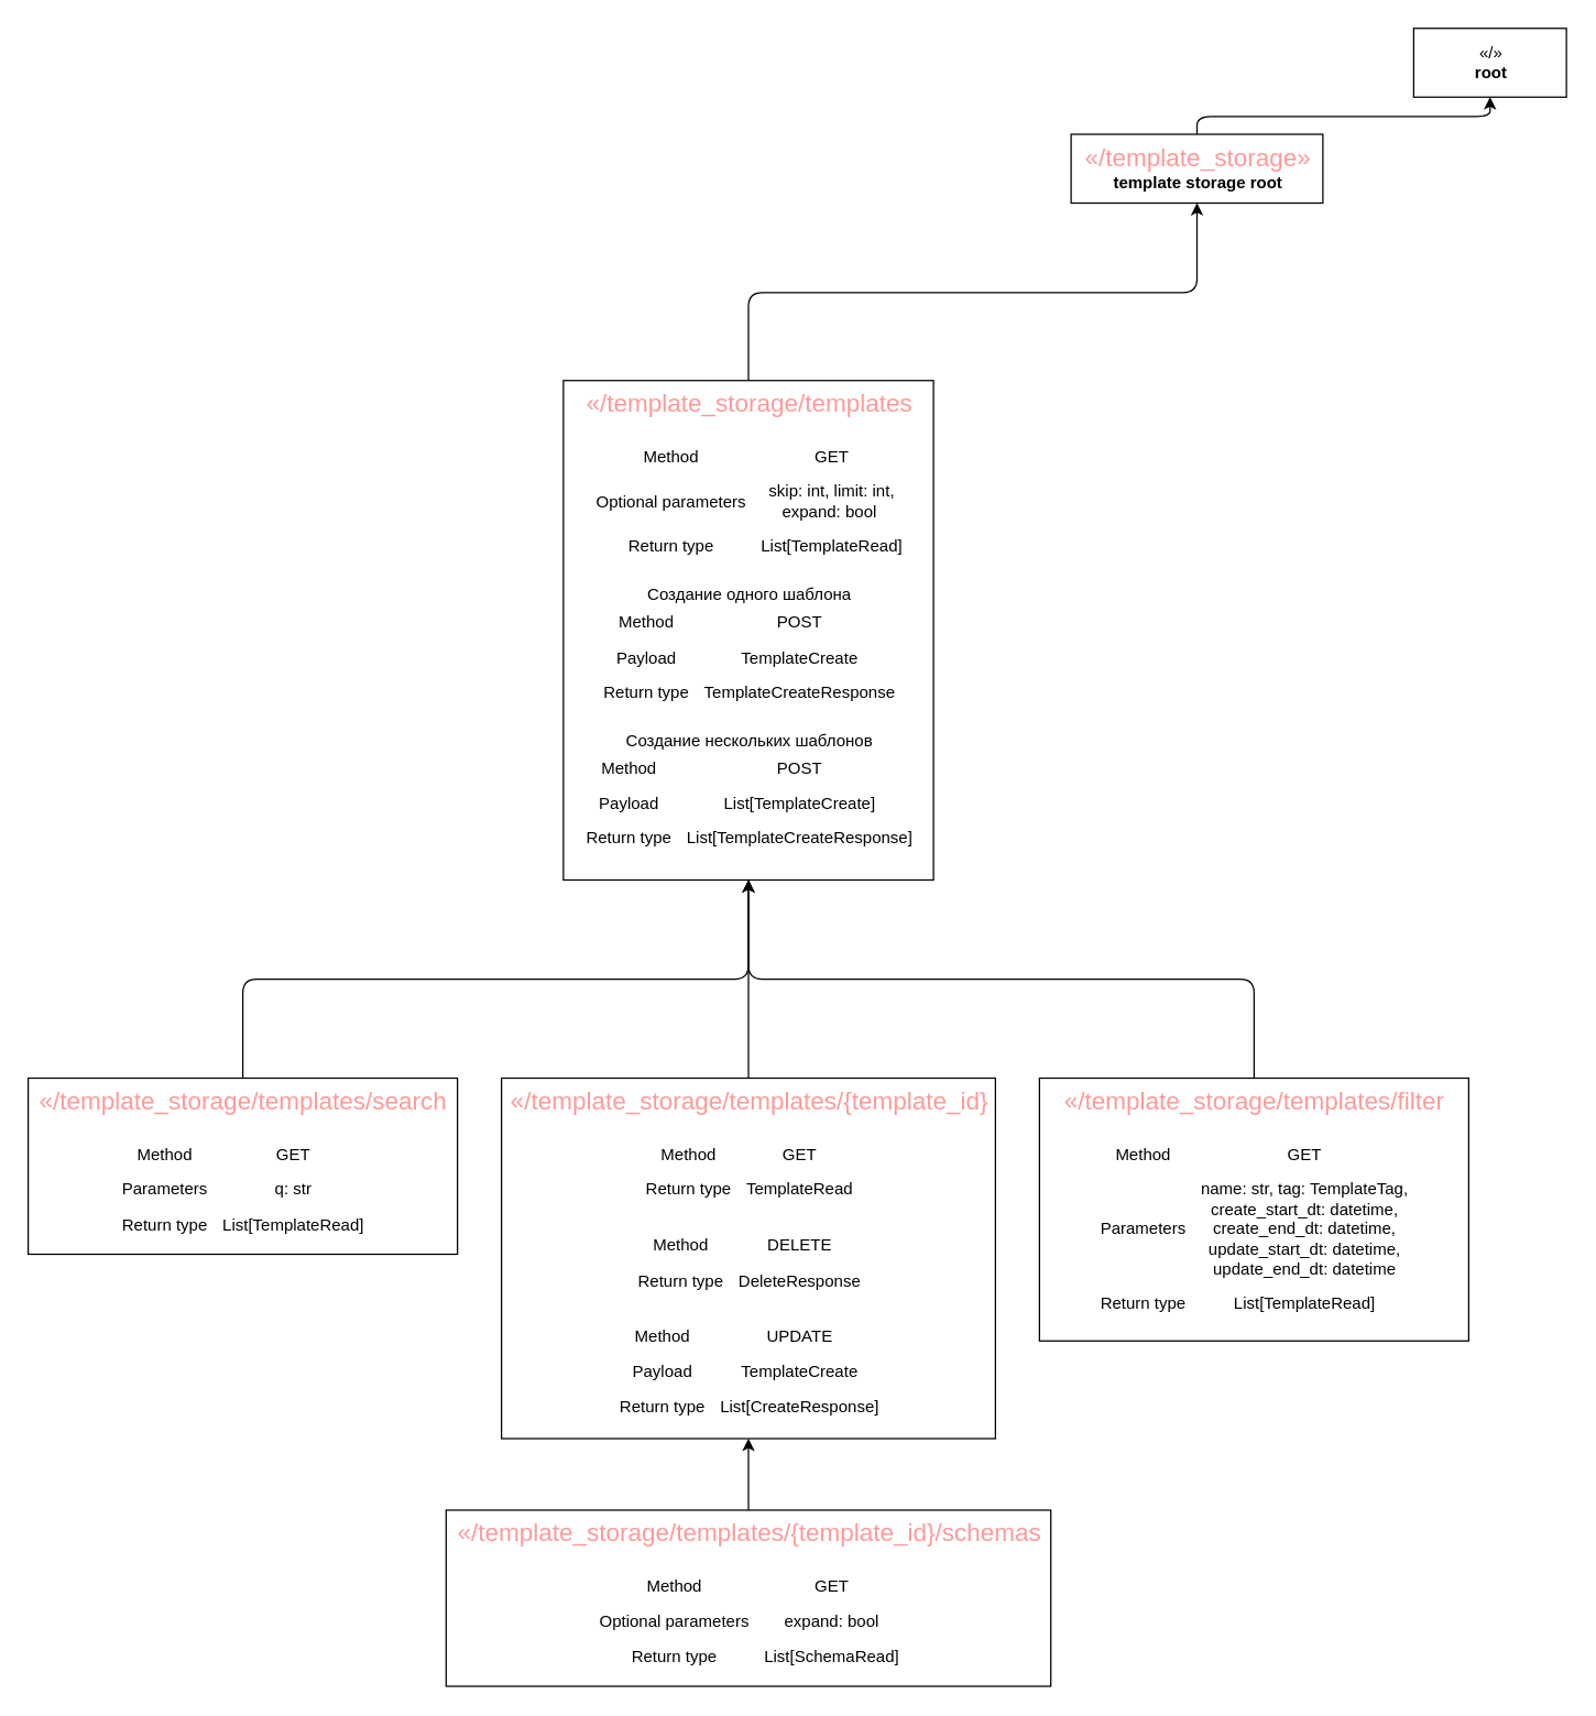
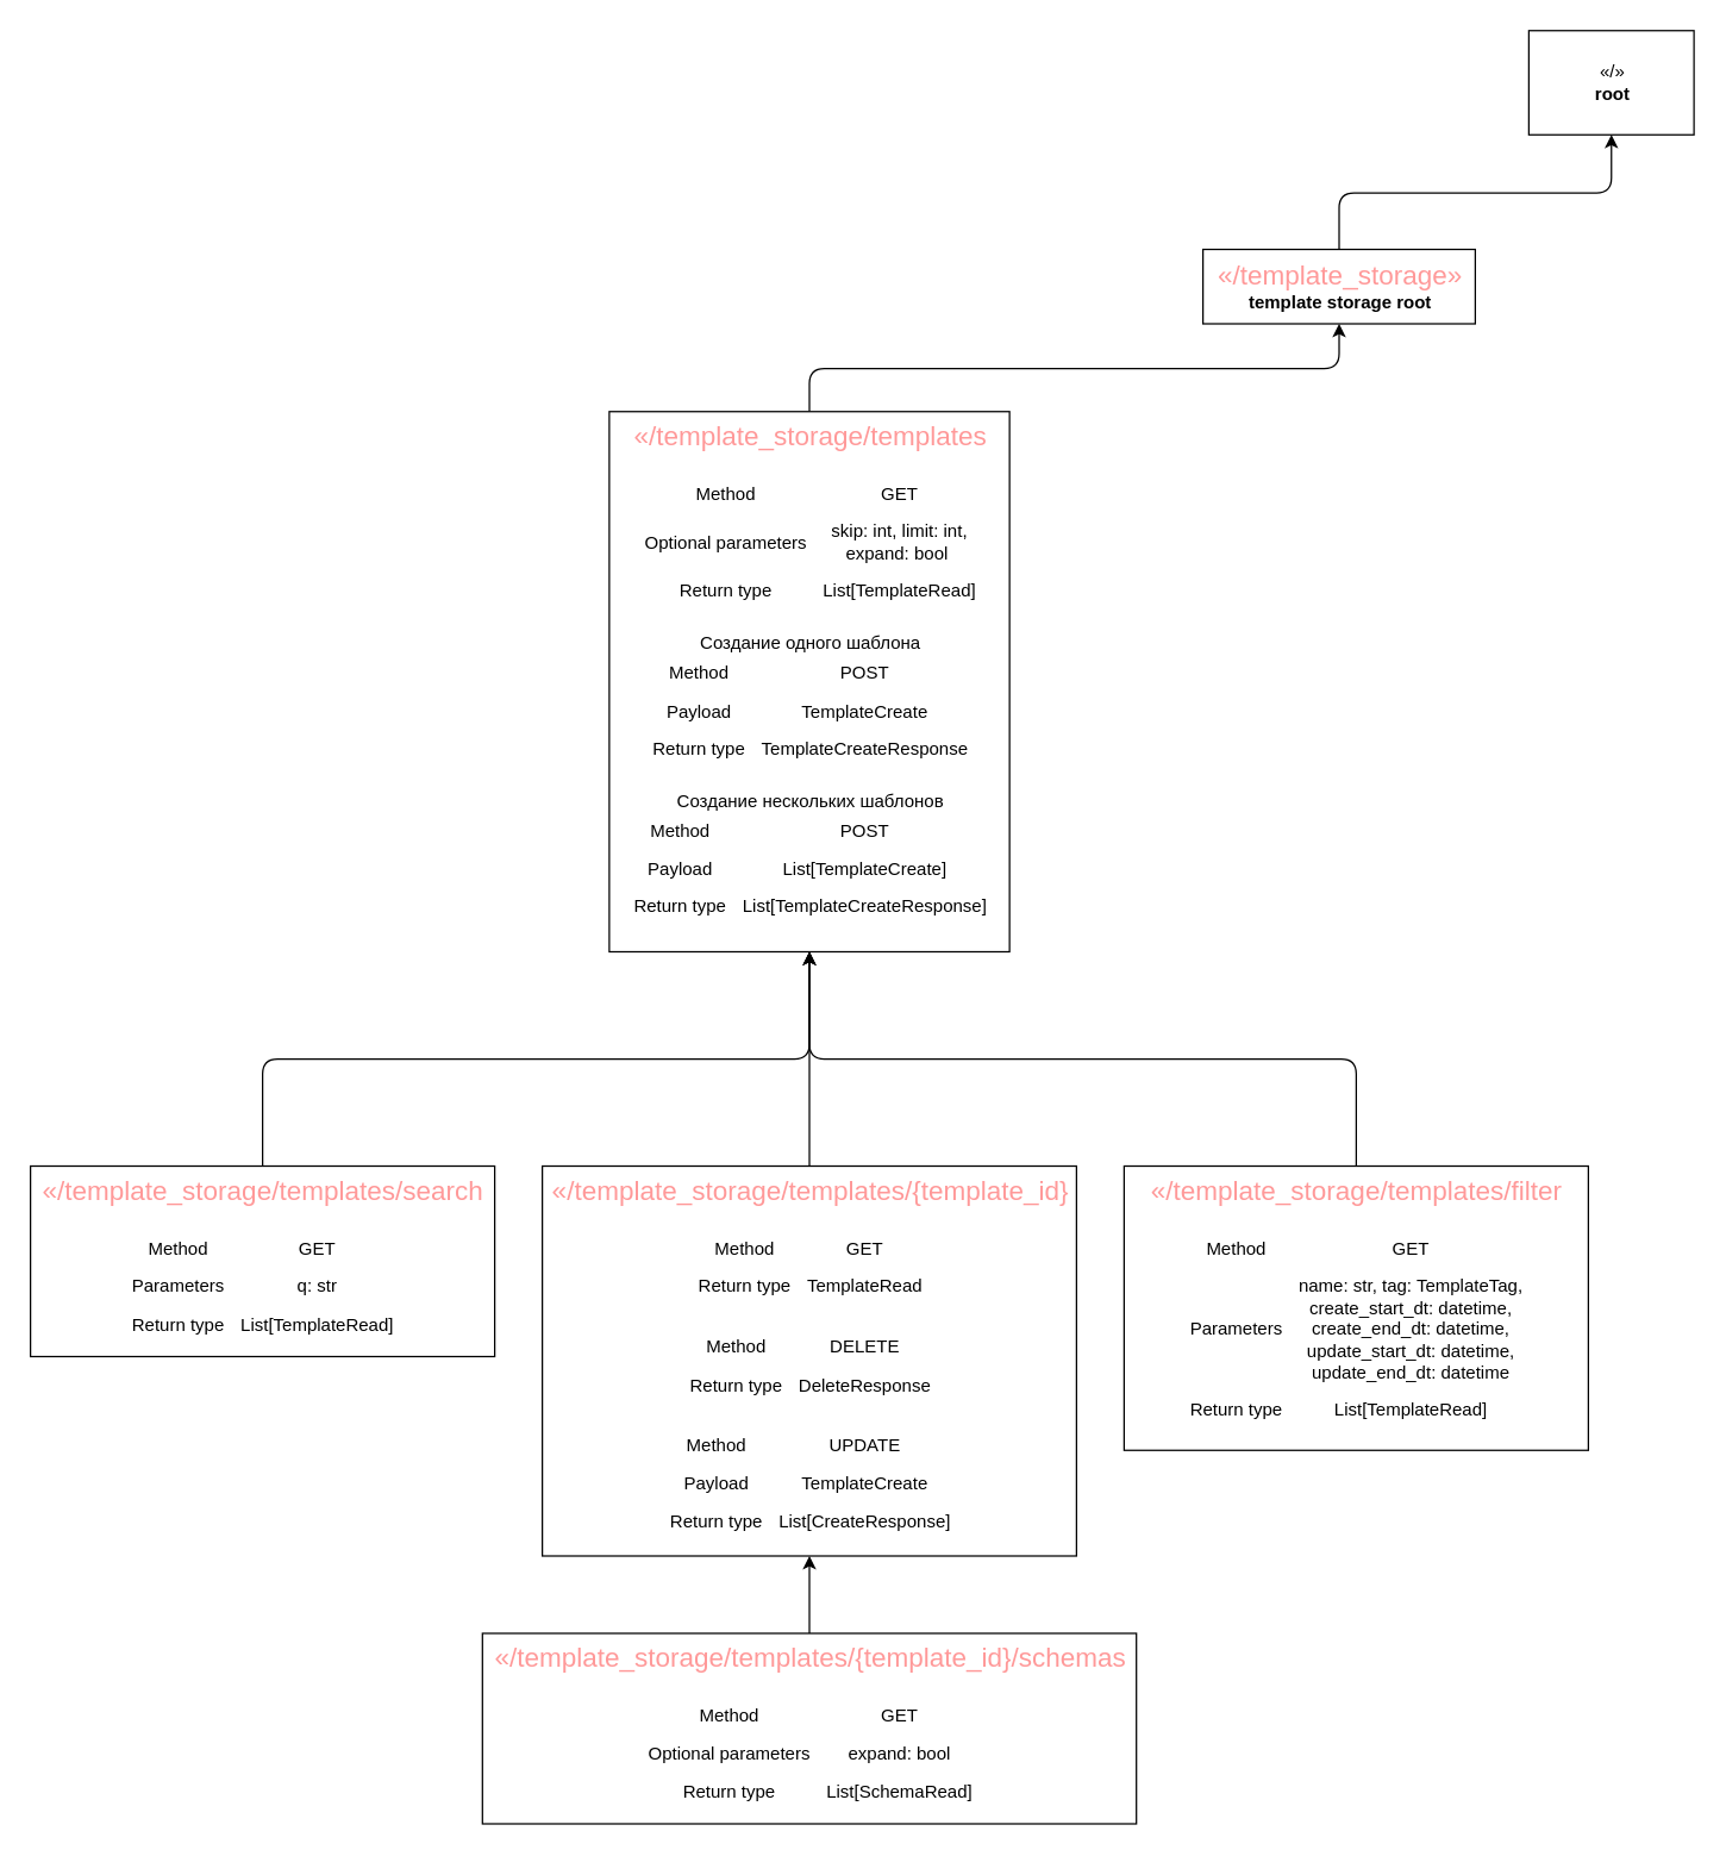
- <mxCell id="2" value="«/»&lt;br&gt;&lt;b&gt;root&lt;/b&gt;" style="html=1;" parent="1" vertex="1"><mxGeometry x="1027" y="20" width="111" height="50" as="geometry" /></mxCell>
+ <mxCell id="2" value="«/»&lt;br&gt;&lt;b&gt;root&lt;/b&gt;" style="html=1;" parent="1" vertex="1"><mxGeometry x="1027" y="20" width="111" height="70" as="geometry" /></mxCell>
- <mxCell id="4" value="&lt;font color=&quot;#ff9999&quot; style=&quot;font-size: 18px;&quot;&gt;«/template_storage»&lt;br&gt;&lt;/font&gt;&lt;b&gt;template storage root&lt;/b&gt;" style="html=1;" vertex="1" parent="1"><mxGeometry x="778" y="97" width="183" height="50" as="geometry" /></mxCell>
+ <mxCell id="4" value="&lt;font color=&quot;#ff9999&quot; style=&quot;font-size: 18px;&quot;&gt;«/template_storage»&lt;br&gt;&lt;/font&gt;&lt;b&gt;template storage root&lt;/b&gt;" style="html=1;" vertex="1" parent="1"><mxGeometry x="808" y="167" width="183" height="50" as="geometry" /></mxCell>
